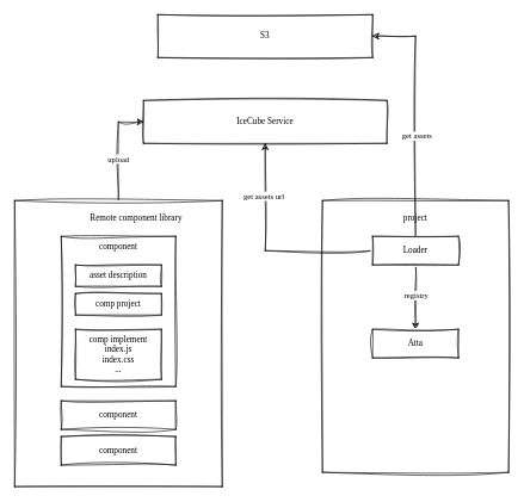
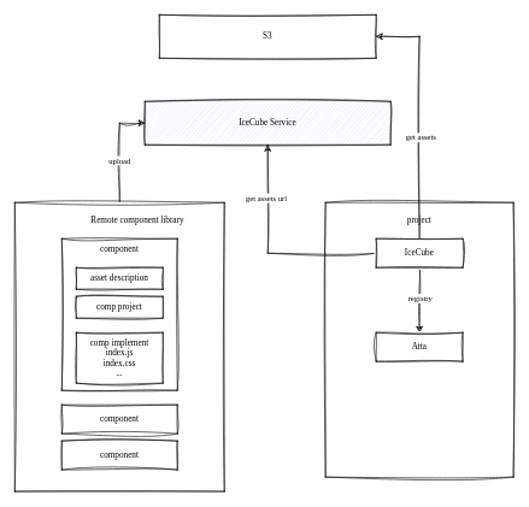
- <mxCell id="7" value="IceCube Service" style="rounded=0;whiteSpace=wrap;html=1;sketch=1;hachureGap=4;jiggle=2;curveFitting=1;fontFamily=Architects Daughter;fontSource=https%3A%2F%2Ffonts.googleapis.com%2Fcss%3Ffamily%3DArchitects%2BDaughter;" vertex="1" parent="1"><mxGeometry x="200" y="140" width="340" height="60" as="geometry" /></mxCell>
+ <mxCell id="7" value="IceCube Service" style="rounded=0;whiteSpace=wrap;html=1;sketch=1;hachureGap=4;jiggle=2;curveFitting=1;fontFamily=Architects Daughter;fontSource=https%3A%2F%2Ffonts.googleapis.com%2Fcss%3Ffamily%3DArchitects%2BDaughter;fillColor=#dae8fc;" vertex="1" parent="1"><mxGeometry x="200" y="140" width="340" height="60" as="geometry" /></mxCell>
- <mxCell id="17" value="Loader" style="rounded=0;whiteSpace=wrap;html=1;sketch=1;hachureGap=4;jiggle=2;curveFitting=1;fontFamily=Architects Daughter;fontSource=https%3A%2F%2Ffonts.googleapis.com%2Fcss%3Ffamily%3DArchitects%2BDaughter;" vertex="1" parent="1"><mxGeometry x="520" y="330" width="120" height="40" as="geometry" /></mxCell>
+ <mxCell id="17" value="IceCube" style="rounded=0;whiteSpace=wrap;html=1;sketch=1;hachureGap=4;jiggle=2;curveFitting=1;fontFamily=Architects Daughter;fontSource=https%3A%2F%2Ffonts.googleapis.com%2Fcss%3Ffamily%3DArchitects%2BDaughter;" vertex="1" parent="1"><mxGeometry x="520" y="330" width="120" height="40" as="geometry" /></mxCell>
